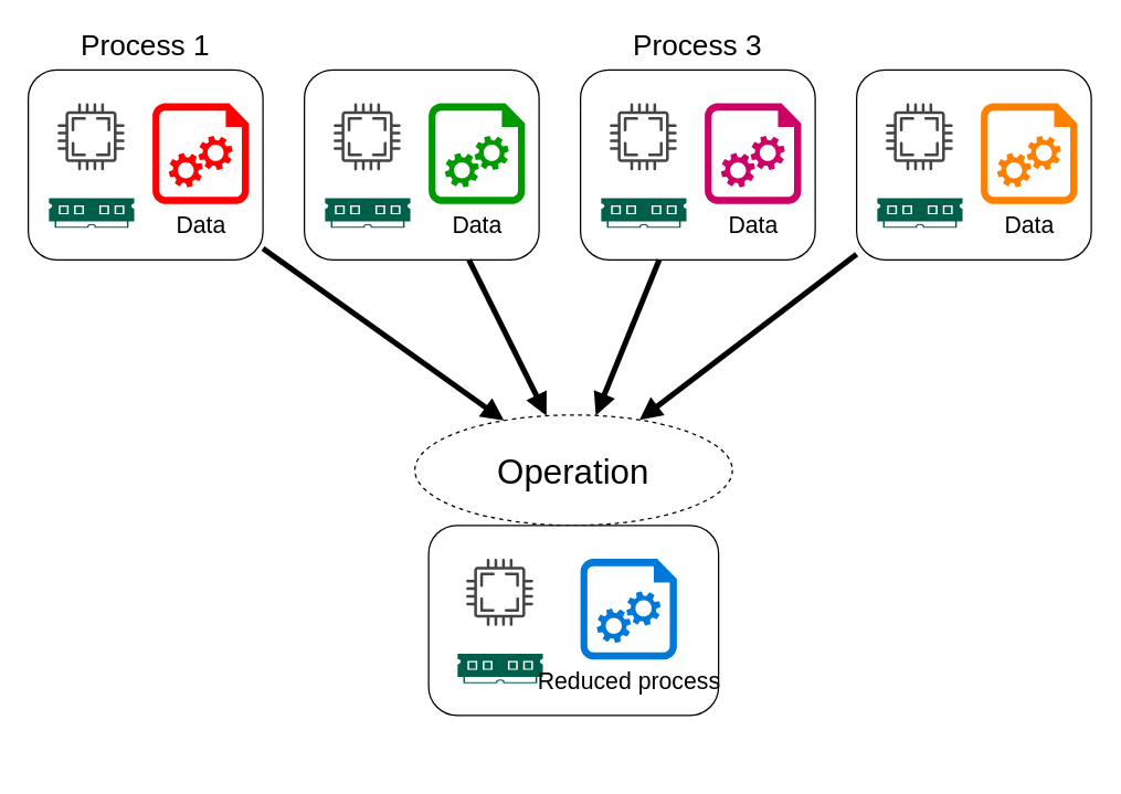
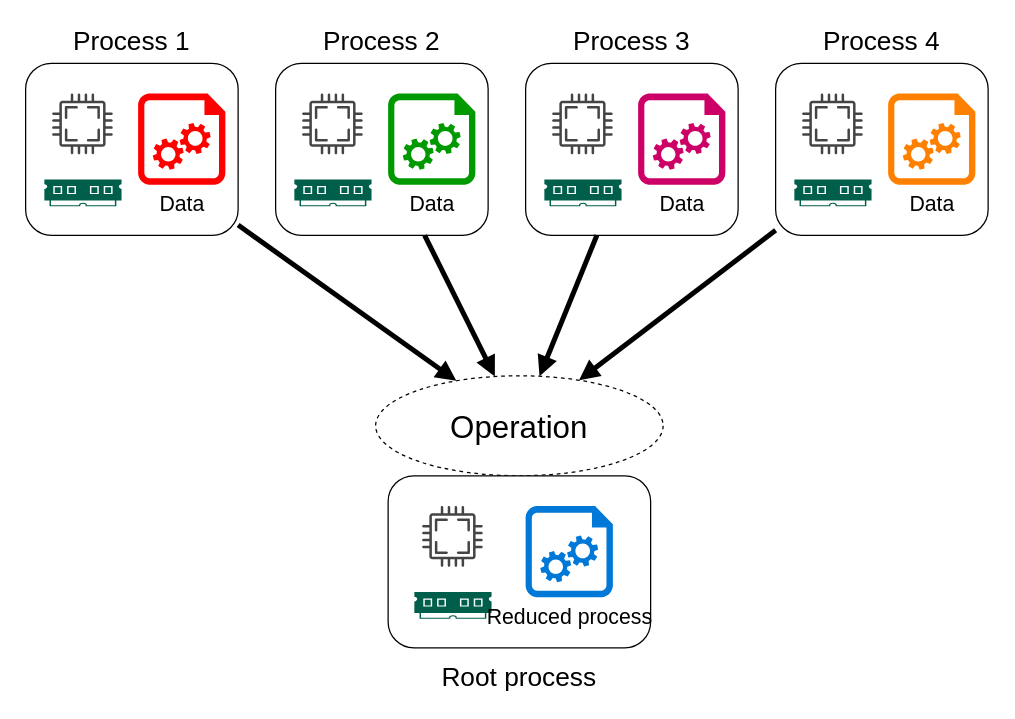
+ <mxCell id="9" value="&lt;div&gt;Process 2&lt;br&gt;&lt;/div&gt;" style="text;html=1;strokeColor=none;fillColor=none;align=center;verticalAlign=middle;whiteSpace=wrap;rounded=0;fontSize=21;container=0;" parent="8" vertex="1"><mxGeometry x="2.8" width="164.4" height="24.29" as="geometry" /></mxCell>
+ <mxCell id="21" value="&lt;div&gt;Process 4&lt;br&gt;&lt;/div&gt;" style="text;html=1;strokeColor=none;fillColor=none;align=center;verticalAlign=middle;whiteSpace=wrap;rounded=0;fontSize=21;container=0;" parent="20" vertex="1"><mxGeometry x="2.8" width="164.4" height="24.29" as="geometry" /></mxCell>
+ <mxCell id="32" value="Root process" style="text;html=1;strokeColor=none;fillColor=none;align=center;verticalAlign=middle;whiteSpace=wrap;rounded=0;fontSize=21;container=0;" parent="30" vertex="1"><mxGeometry x="32.8" y="228.621" width="164.4" height="24.29" as="geometry" /></mxCell>
